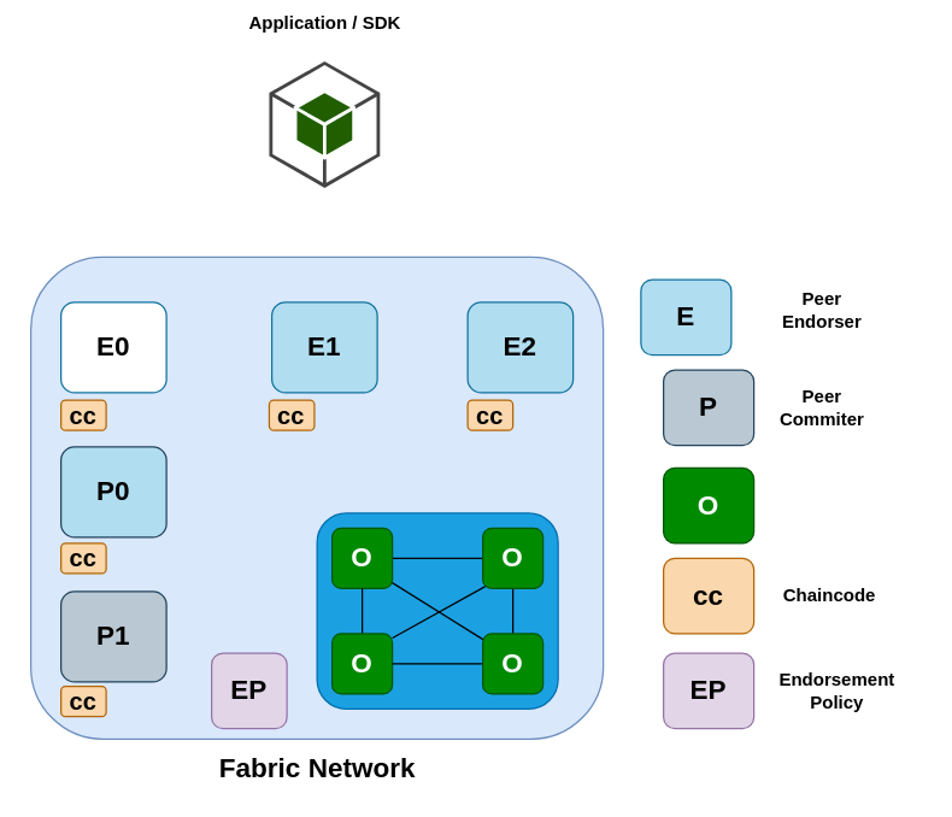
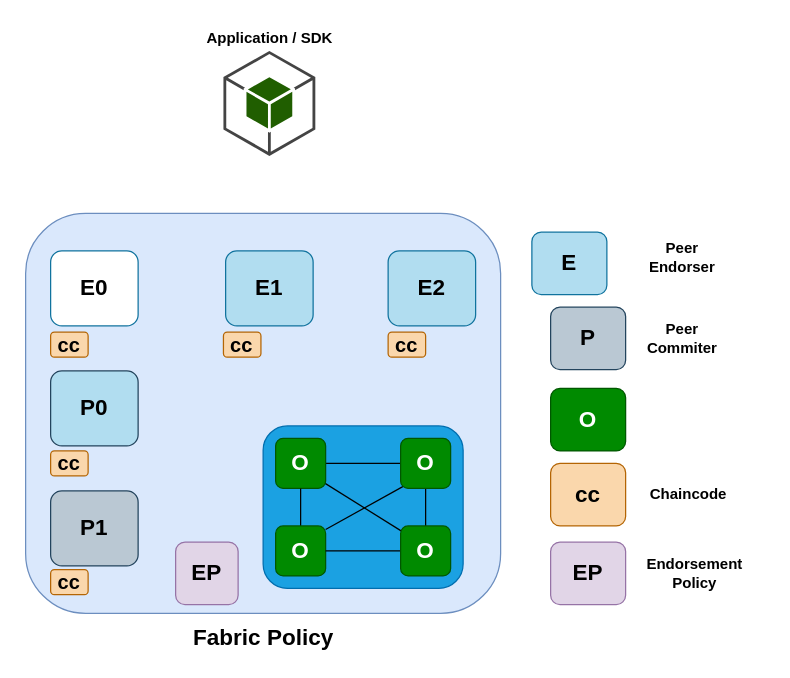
- <mxCell id="9" value="&lt;b&gt;Application / SDK&lt;/b&gt;" style="text;html=1;align=center;verticalAlign=middle;resizable=0;points=[];autosize=1;" parent="1" vertex="1"><mxGeometry x="155" y="5" width="120" height="20" as="geometry" /></mxCell>
+ <mxCell id="9" value="&lt;b&gt;Application / SDK&lt;/b&gt;" style="text;html=1;align=center;verticalAlign=middle;resizable=0;points=[];autosize=1;" parent="1" vertex="1"><mxGeometry x="155" y="20" width="120" height="20" as="geometry" /></mxCell>
- <mxCell id="32" value="&lt;b&gt;&lt;font style=&quot;font-size: 18px&quot;&gt;Fabric Network&lt;/font&gt;&lt;/b&gt;" style="text;html=1;align=center;verticalAlign=middle;resizable=0;points=[];autosize=1;" parent="1" vertex="1"><mxGeometry x="135" y="500" width="150" height="20" as="geometry" /></mxCell>
+ <mxCell id="32" value="&lt;b&gt;&lt;font style=&quot;font-size: 18px&quot;&gt;Fabric Policy&lt;/font&gt;&lt;/b&gt;" style="text;html=1;align=center;verticalAlign=middle;resizable=0;points=[];autosize=1;" parent="1" vertex="1"><mxGeometry x="135" y="500" width="150" height="20" as="geometry" /></mxCell>
